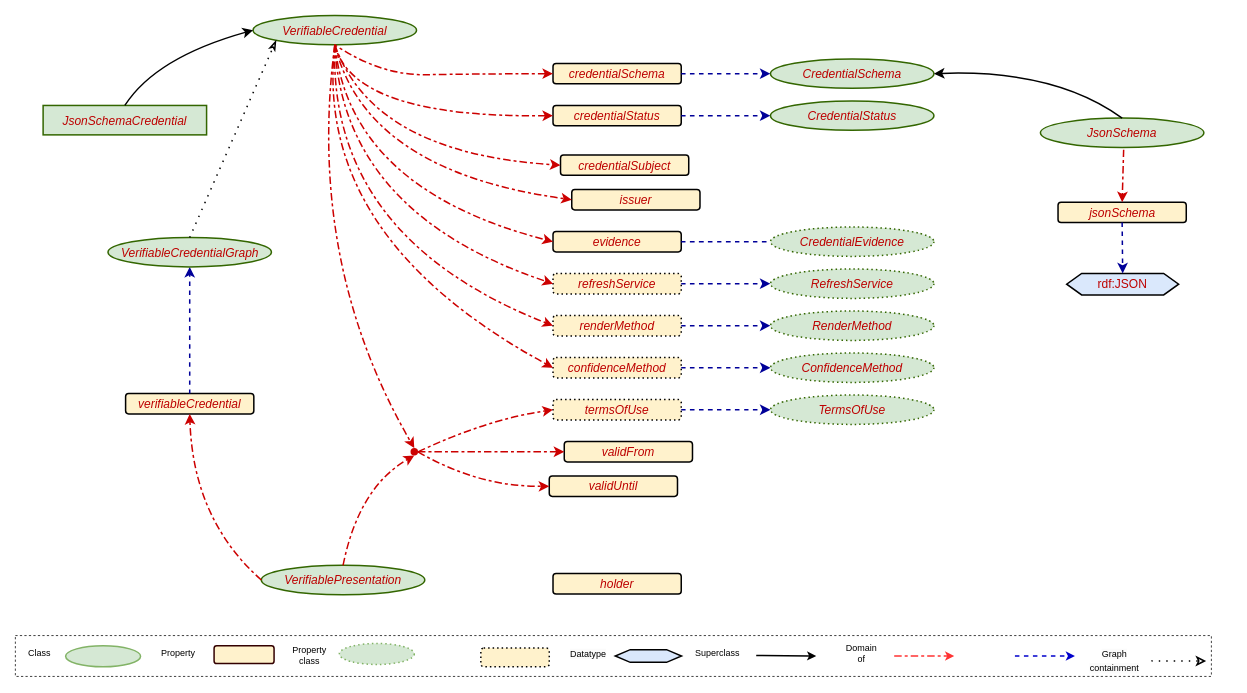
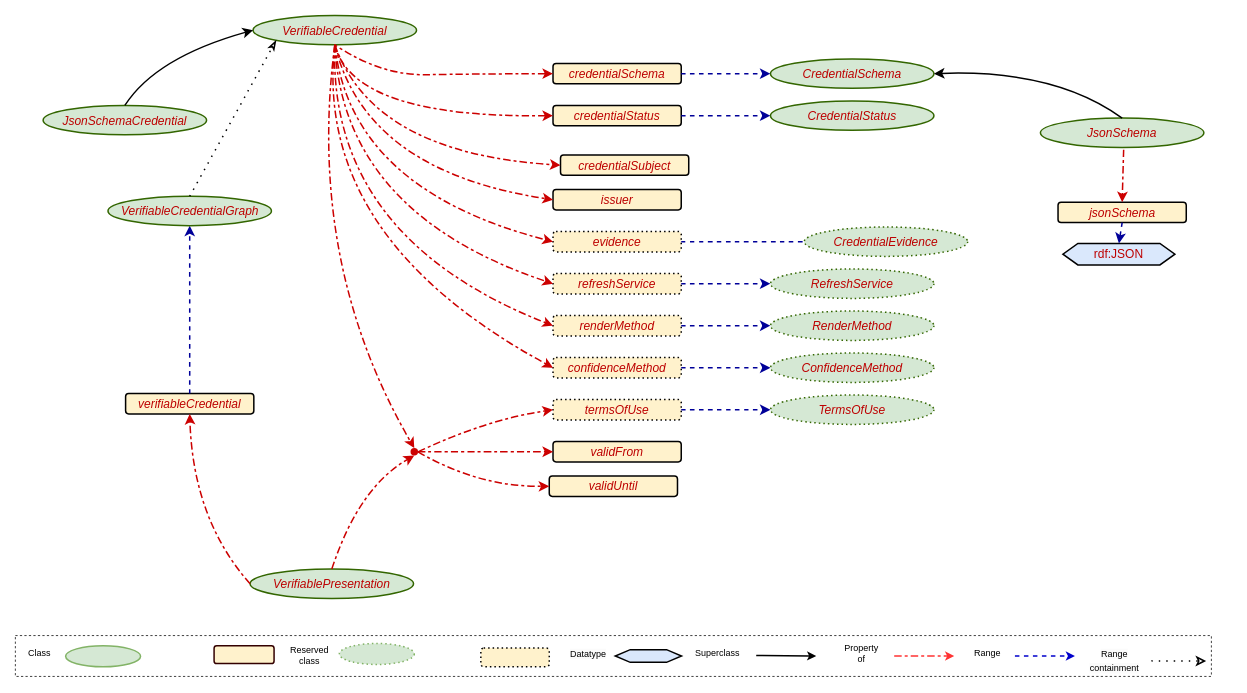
- <mxCell id="4" value="&lt;i&gt;&lt;font color=&quot;#bd0000&quot;&gt;JsonSchemaCredential&lt;/font&gt;&lt;/i&gt;" style="whiteSpace=wrap;html=1;fontSize=16;fillColor=#d5e8d4;strokeWidth=2;strokeColor=#336600;rounded=0;" parent="1" vertex="1"><mxGeometry x="57" y="140.046" width="218" height="39.215" as="geometry" /></mxCell>
+ <mxCell id="4" value="&lt;i&gt;&lt;font color=&quot;#bd0000&quot;&gt;JsonSchemaCredential&lt;/font&gt;&lt;/i&gt;" style="ellipse;whiteSpace=wrap;html=1;fontSize=16;fillColor=#d5e8d4;strokeWidth=2;strokeColor=#336600;" parent="1" vertex="1"><mxGeometry x="57" y="140.046" width="218" height="39.215" as="geometry" /></mxCell>
- <mxCell id="15" value="&lt;i&gt;&lt;font color=&quot;#bd0000&quot;&gt;issuer&lt;/font&gt;&lt;/i&gt;" style="rounded=1;whiteSpace=wrap;html=1;fontSize=16;fillColor=#fff2cc;strokeWidth=2;" parent="1" vertex="1"><mxGeometry x="762" y="252.09" width="171" height="27.21" as="geometry" /></mxCell>
+ <mxCell id="15" value="&lt;i&gt;&lt;font color=&quot;#bd0000&quot;&gt;issuer&lt;/font&gt;&lt;/i&gt;" style="rounded=1;whiteSpace=wrap;html=1;fontSize=16;fillColor=#fff2cc;strokeWidth=2;" parent="1" vertex="1"><mxGeometry x="737" y="252.09" width="171" height="27.21" as="geometry" /></mxCell>
- <mxCell id="16" value="&lt;i&gt;&lt;font color=&quot;#bd0000&quot;&gt;evidence&lt;/font&gt;&lt;/i&gt;" style="rounded=1;whiteSpace=wrap;html=1;fontSize=16;fillColor=#fff2cc;strokeWidth=2;dashed=0;dashPattern=1 2;" parent="1" vertex="1"><mxGeometry x="737" y="308.111" width="171" height="27.21" as="geometry" /></mxCell>
+ <mxCell id="16" value="&lt;i&gt;&lt;font color=&quot;#bd0000&quot;&gt;evidence&lt;/font&gt;&lt;/i&gt;" style="rounded=1;whiteSpace=wrap;html=1;fontSize=16;fillColor=#fff2cc;strokeWidth=2;dashed=1;dashPattern=1 2;" parent="1" vertex="1"><mxGeometry x="737" y="308.111" width="171" height="27.21" as="geometry" /></mxCell>
- <mxCell id="39" value="&lt;i&gt;&lt;font color=&quot;#bd0000&quot;&gt;CredentialEvidence&lt;/font&gt;&lt;/i&gt;" style="ellipse;whiteSpace=wrap;html=1;fontSize=16;fillColor=#D5E8D4;strokeWidth=2;strokeColor=#336600;dashed=1;dashPattern=1 2;" parent="1" vertex="1"><mxGeometry x="1027" y="302.109" width="218" height="39.215" as="geometry" /></mxCell>
+ <mxCell id="39" value="&lt;i&gt;&lt;font color=&quot;#bd0000&quot;&gt;CredentialEvidence&lt;/font&gt;&lt;/i&gt;" style="ellipse;whiteSpace=wrap;html=1;fontSize=16;fillColor=#D5E8D4;strokeWidth=2;strokeColor=#336600;dashed=1;dashPattern=1 2;" parent="1" vertex="1"><mxGeometry x="1072" y="302.109" width="218" height="39.215" as="geometry" /></mxCell>
- <mxCell id="10" value="&lt;i&gt;&lt;font color=&quot;#bd0000&quot;&gt;VerifiableCredentialGraph&lt;/font&gt;&lt;/i&gt;" style="ellipse;whiteSpace=wrap;html=1;fontSize=16;fillColor=#d5e8d4;strokeWidth=2;strokeColor=#336600;" parent="1" vertex="1"><mxGeometry x="143.5" y="316.114" width="218" height="39.215" as="geometry" /></mxCell>
+ <mxCell id="10" value="&lt;i&gt;&lt;font color=&quot;#bd0000&quot;&gt;VerifiableCredentialGraph&lt;/font&gt;&lt;/i&gt;" style="ellipse;whiteSpace=wrap;html=1;fontSize=16;fillColor=#d5e8d4;strokeWidth=2;strokeColor=#336600;" parent="1" vertex="1"><mxGeometry x="143.5" y="261.114" width="218" height="39.215" as="geometry" /></mxCell>
- <mxCell id="85" value="&lt;font color=&quot;#bd0000&quot;&gt;rdf:JSON&lt;/font&gt;" style="shape=hexagon;perimeter=hexagonPerimeter2;whiteSpace=wrap;html=1;fixedSize=1;fontSize=16;fillColor=#dae8fc;strokeWidth=2;" vertex="1" parent="1"><mxGeometry x="1422" y="364" width="149.369" height="28.709" as="geometry" /></mxCell>
+ <mxCell id="85" value="&lt;font color=&quot;#bd0000&quot;&gt;rdf:JSON&lt;/font&gt;" style="shape=hexagon;perimeter=hexagonPerimeter2;whiteSpace=wrap;html=1;fixedSize=1;fontSize=16;fillColor=#dae8fc;strokeWidth=2;" vertex="1" parent="1"><mxGeometry x="1417" y="324" width="149.369" height="28.709" as="geometry" /></mxCell>
- <mxCell id="21" value="&lt;i&gt;&lt;font color=&quot;#bd0000&quot;&gt;validFrom&lt;/font&gt;&lt;/i&gt;" style="rounded=1;whiteSpace=wrap;html=1;fontSize=16;fillColor=#fff2cc;strokeWidth=2;" parent="1" vertex="1"><mxGeometry x="752" y="588.219" width="171" height="27.21" as="geometry" /></mxCell>
+ <mxCell id="21" value="&lt;i&gt;&lt;font color=&quot;#bd0000&quot;&gt;validFrom&lt;/font&gt;&lt;/i&gt;" style="rounded=1;whiteSpace=wrap;html=1;fontSize=16;fillColor=#fff2cc;strokeWidth=2;" parent="1" vertex="1"><mxGeometry x="737" y="588.219" width="171" height="27.21" as="geometry" /></mxCell>
- <mxCell id="5" value="&lt;i&gt;&lt;font color=&quot;#bd0000&quot;&gt;VerifiablePresentation&lt;/font&gt;&lt;/i&gt;" style="ellipse;whiteSpace=wrap;html=1;fontSize=16;fillColor=#D5E8D4;strokeWidth=2;strokeColor=#336600;" parent="1" vertex="1"><mxGeometry x="348" y="753.285" width="218" height="39.215" as="geometry" /></mxCell>
+ <mxCell id="5" value="&lt;i&gt;&lt;font color=&quot;#bd0000&quot;&gt;VerifiablePresentation&lt;/font&gt;&lt;/i&gt;" style="ellipse;whiteSpace=wrap;html=1;fontSize=16;fillColor=#D5E8D4;strokeWidth=2;strokeColor=#336600;" parent="1" vertex="1"><mxGeometry x="333" y="758.285" width="218" height="39.215" as="geometry" /></mxCell>
- <mxCell id="23" value="&lt;i&gt;&lt;font color=&quot;#bd0000&quot;&gt;holder&lt;/font&gt;&lt;/i&gt;" style="rounded=1;whiteSpace=wrap;html=1;fontSize=16;fillColor=#fff2cc;strokeWidth=2;" parent="1" vertex="1"><mxGeometry x="737" y="764.287" width="171" height="27.21" as="geometry" /></mxCell>
- <mxCell id="68" value="Property" style="text;html=1;align=center;verticalAlign=middle;resizable=0;points=[];autosize=1;strokeColor=none;fillColor=none;" parent="66" vertex="1"><mxGeometry width="70" height="30" as="geometry" /></mxCell>
+ <mxCell id="77" value="Range" style="text;html=1;align=center;verticalAlign=middle;resizable=0;points=[];autosize=1;strokeColor=none;fillColor=none;" parent="75" vertex="1"><mxGeometry width="60" height="30" as="geometry" /></mxCell>
- <mxCell id="74" value="Domain&lt;br&gt;of" style="text;html=1;align=center;verticalAlign=middle;resizable=0;points=[];autosize=1;strokeColor=none;fillColor=none;" parent="72" vertex="1"><mxGeometry y="-5" width="60" height="40" as="geometry" /></mxCell>
+ <mxCell id="74" value="Property&lt;br&gt;of" style="text;html=1;align=center;verticalAlign=middle;resizable=0;points=[];autosize=1;strokeColor=none;fillColor=none;" parent="72" vertex="1"><mxGeometry y="-5" width="60" height="40" as="geometry" /></mxCell>
- <mxCell id="80" value="Property&lt;br&gt;class" style="text;html=1;align=center;verticalAlign=middle;resizable=0;points=[];autosize=1;strokeColor=none;fillColor=none;" parent="78" vertex="1"><mxGeometry x="-10" y="1.812" width="70" height="40" as="geometry" /></mxCell>
+ <mxCell id="80" value="Reserved&lt;br&gt;class" style="text;html=1;align=center;verticalAlign=middle;resizable=0;points=[];autosize=1;strokeColor=none;fillColor=none;" parent="78" vertex="1"><mxGeometry x="-10" y="1.812" width="70" height="40" as="geometry" /></mxCell>
- <mxCell id="62" value="&lt;span style=&quot;color: rgb(0, 0, 0); font-family: Helvetica; font-size: 12px; font-style: normal; font-variant-ligatures: normal; font-variant-caps: normal; font-weight: 400; letter-spacing: normal; orphans: 2; text-indent: 0px; text-transform: none; widows: 2; word-spacing: 0px; -webkit-text-stroke-width: 0px; background-color: rgb(251, 251, 251); text-decoration-thickness: initial; text-decoration-style: initial; text-decoration-color: initial; float: none; display: inline !important;&quot;&gt;Graph containment&lt;/span&gt;" style="text;whiteSpace=wrap;html=1;fontSize=16;align=center;" parent="60" vertex="1"><mxGeometry width="70" height="40" as="geometry" /></mxCell>
+ <mxCell id="62" value="&lt;span style=&quot;color: rgb(0, 0, 0); font-family: Helvetica; font-size: 12px; font-style: normal; font-variant-ligatures: normal; font-variant-caps: normal; font-weight: 400; letter-spacing: normal; orphans: 2; text-indent: 0px; text-transform: none; widows: 2; word-spacing: 0px; -webkit-text-stroke-width: 0px; background-color: rgb(251, 251, 251); text-decoration-thickness: initial; text-decoration-style: initial; text-decoration-color: initial; float: none; display: inline !important;&quot;&gt;Range containment&lt;/span&gt;" style="text;whiteSpace=wrap;html=1;fontSize=16;align=center;" parent="60" vertex="1"><mxGeometry width="70" height="40" as="geometry" /></mxCell>
